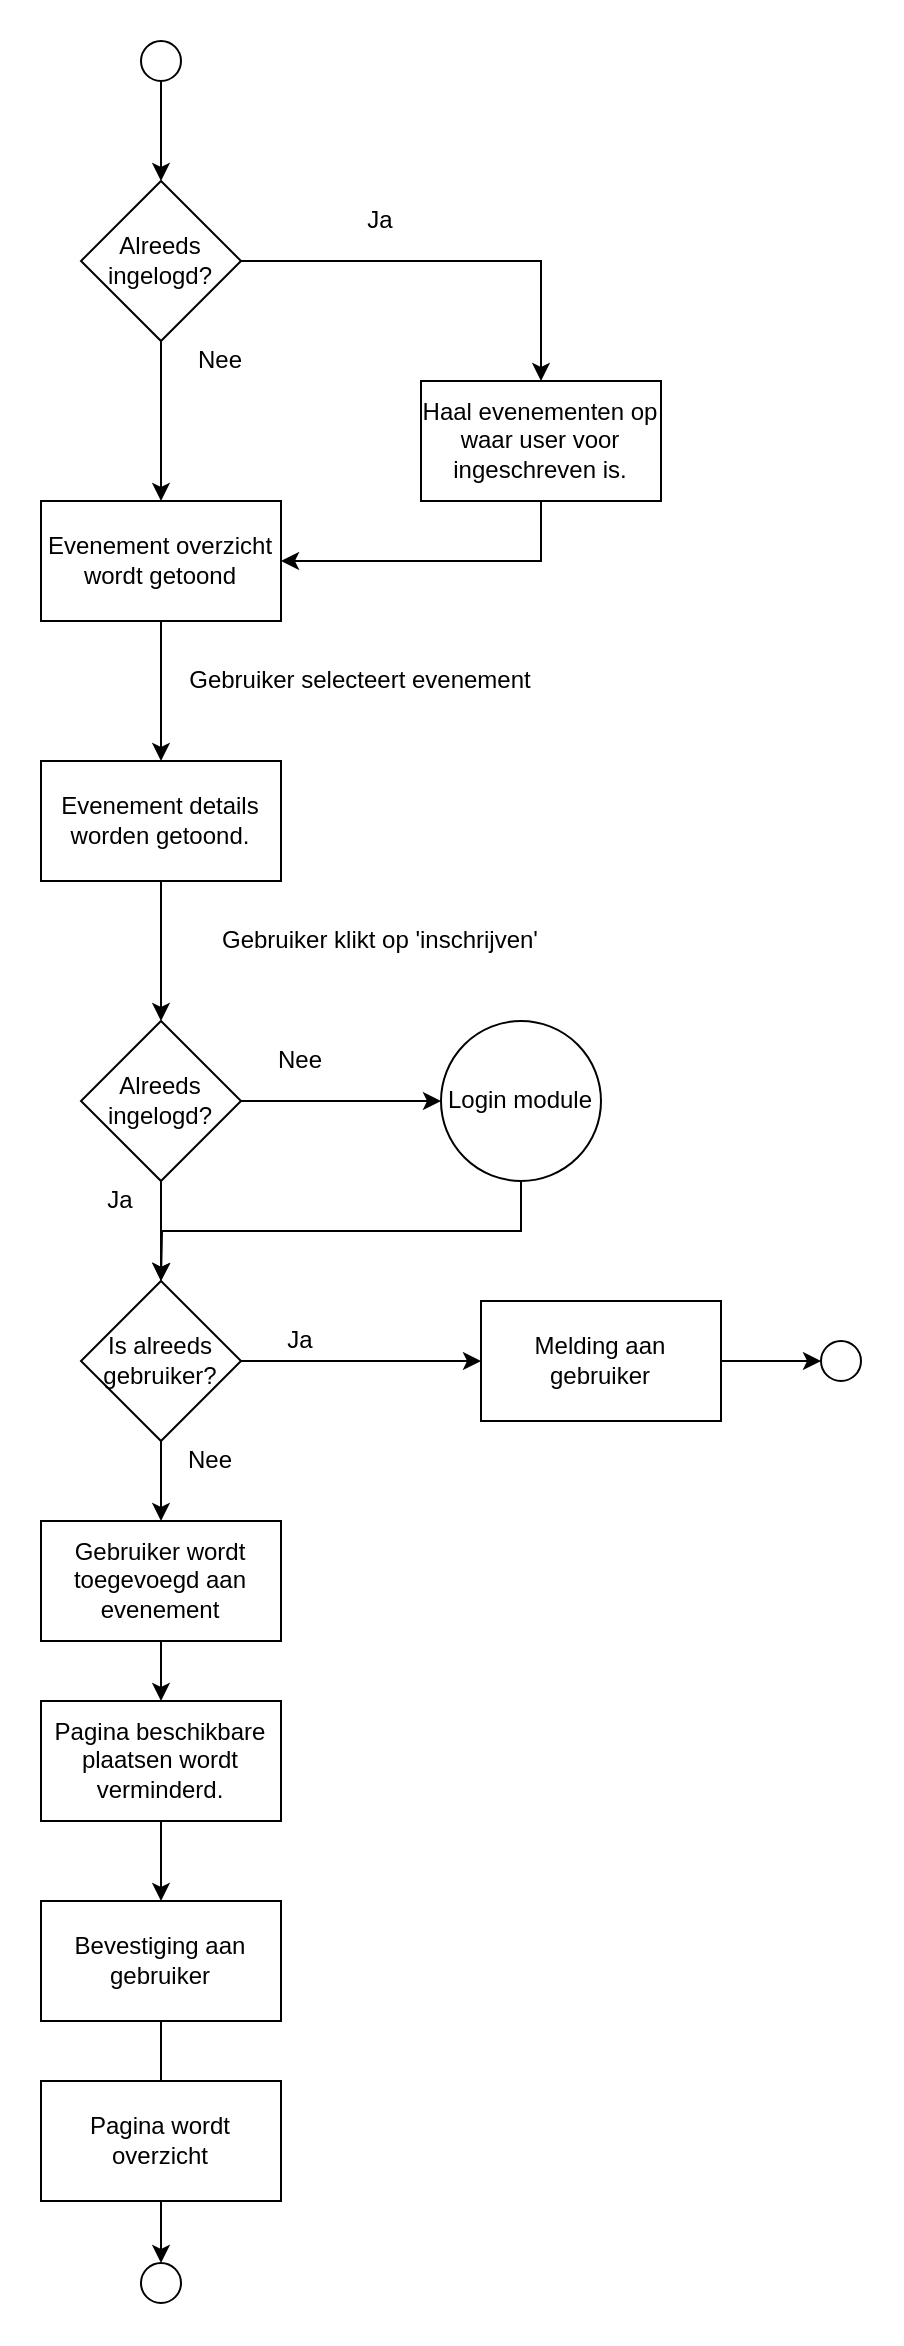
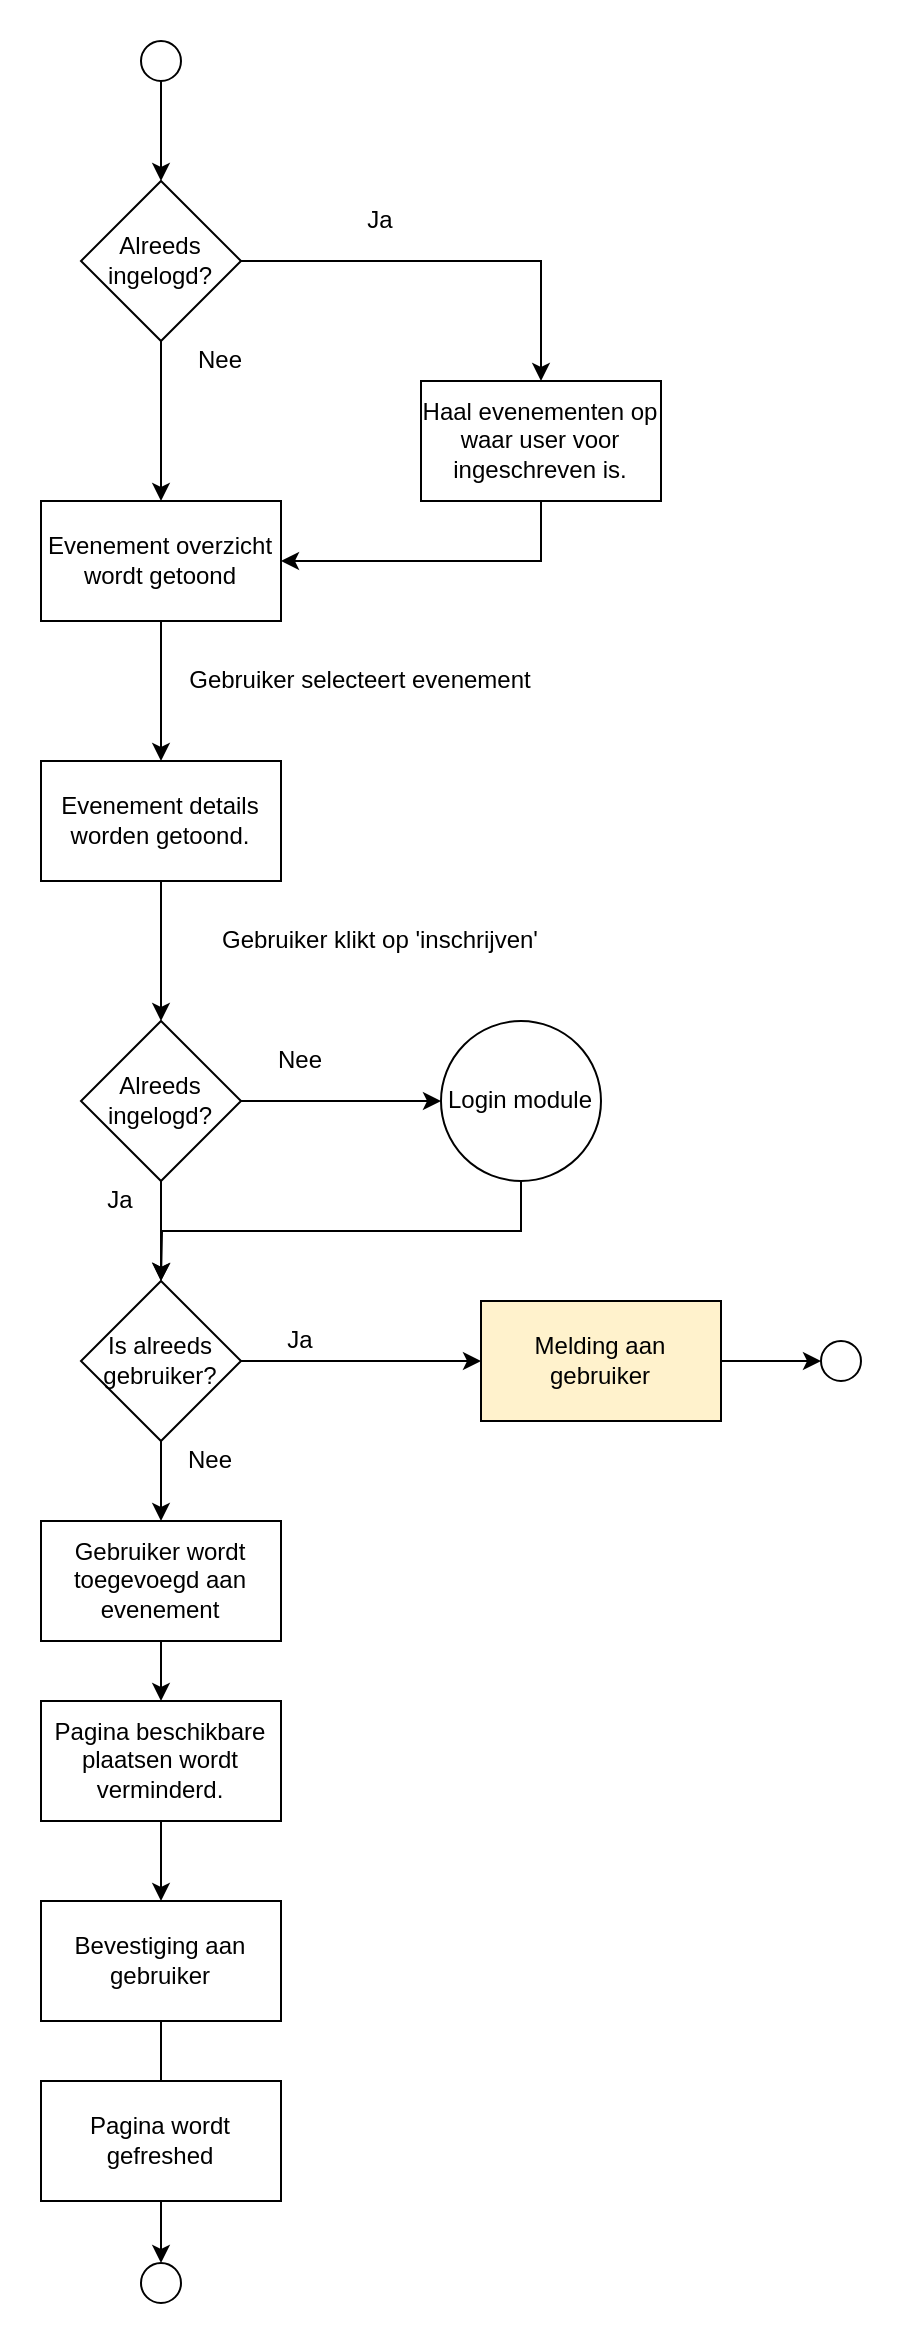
- <mxCell id="35" value="Melding aan gebruiker" style="rounded=0;whiteSpace=wrap;html=1;" parent="1" vertex="1"><mxGeometry x="240" y="650" width="120" height="60" as="geometry" /></mxCell>
+ <mxCell id="35" value="Melding aan gebruiker" style="rounded=0;whiteSpace=wrap;html=1;fillColor=#fff2cc;" parent="1" vertex="1"><mxGeometry x="240" y="650" width="120" height="60" as="geometry" /></mxCell>
- <mxCell id="30" value="Pagina wordt overzicht" style="rounded=0;whiteSpace=wrap;html=1;" parent="1" vertex="1"><mxGeometry x="20" y="1040" width="120" height="60" as="geometry" /></mxCell>
+ <mxCell id="30" value="Pagina wordt gefreshed" style="rounded=0;whiteSpace=wrap;html=1;" parent="1" vertex="1"><mxGeometry x="20" y="1040" width="120" height="60" as="geometry" /></mxCell>
